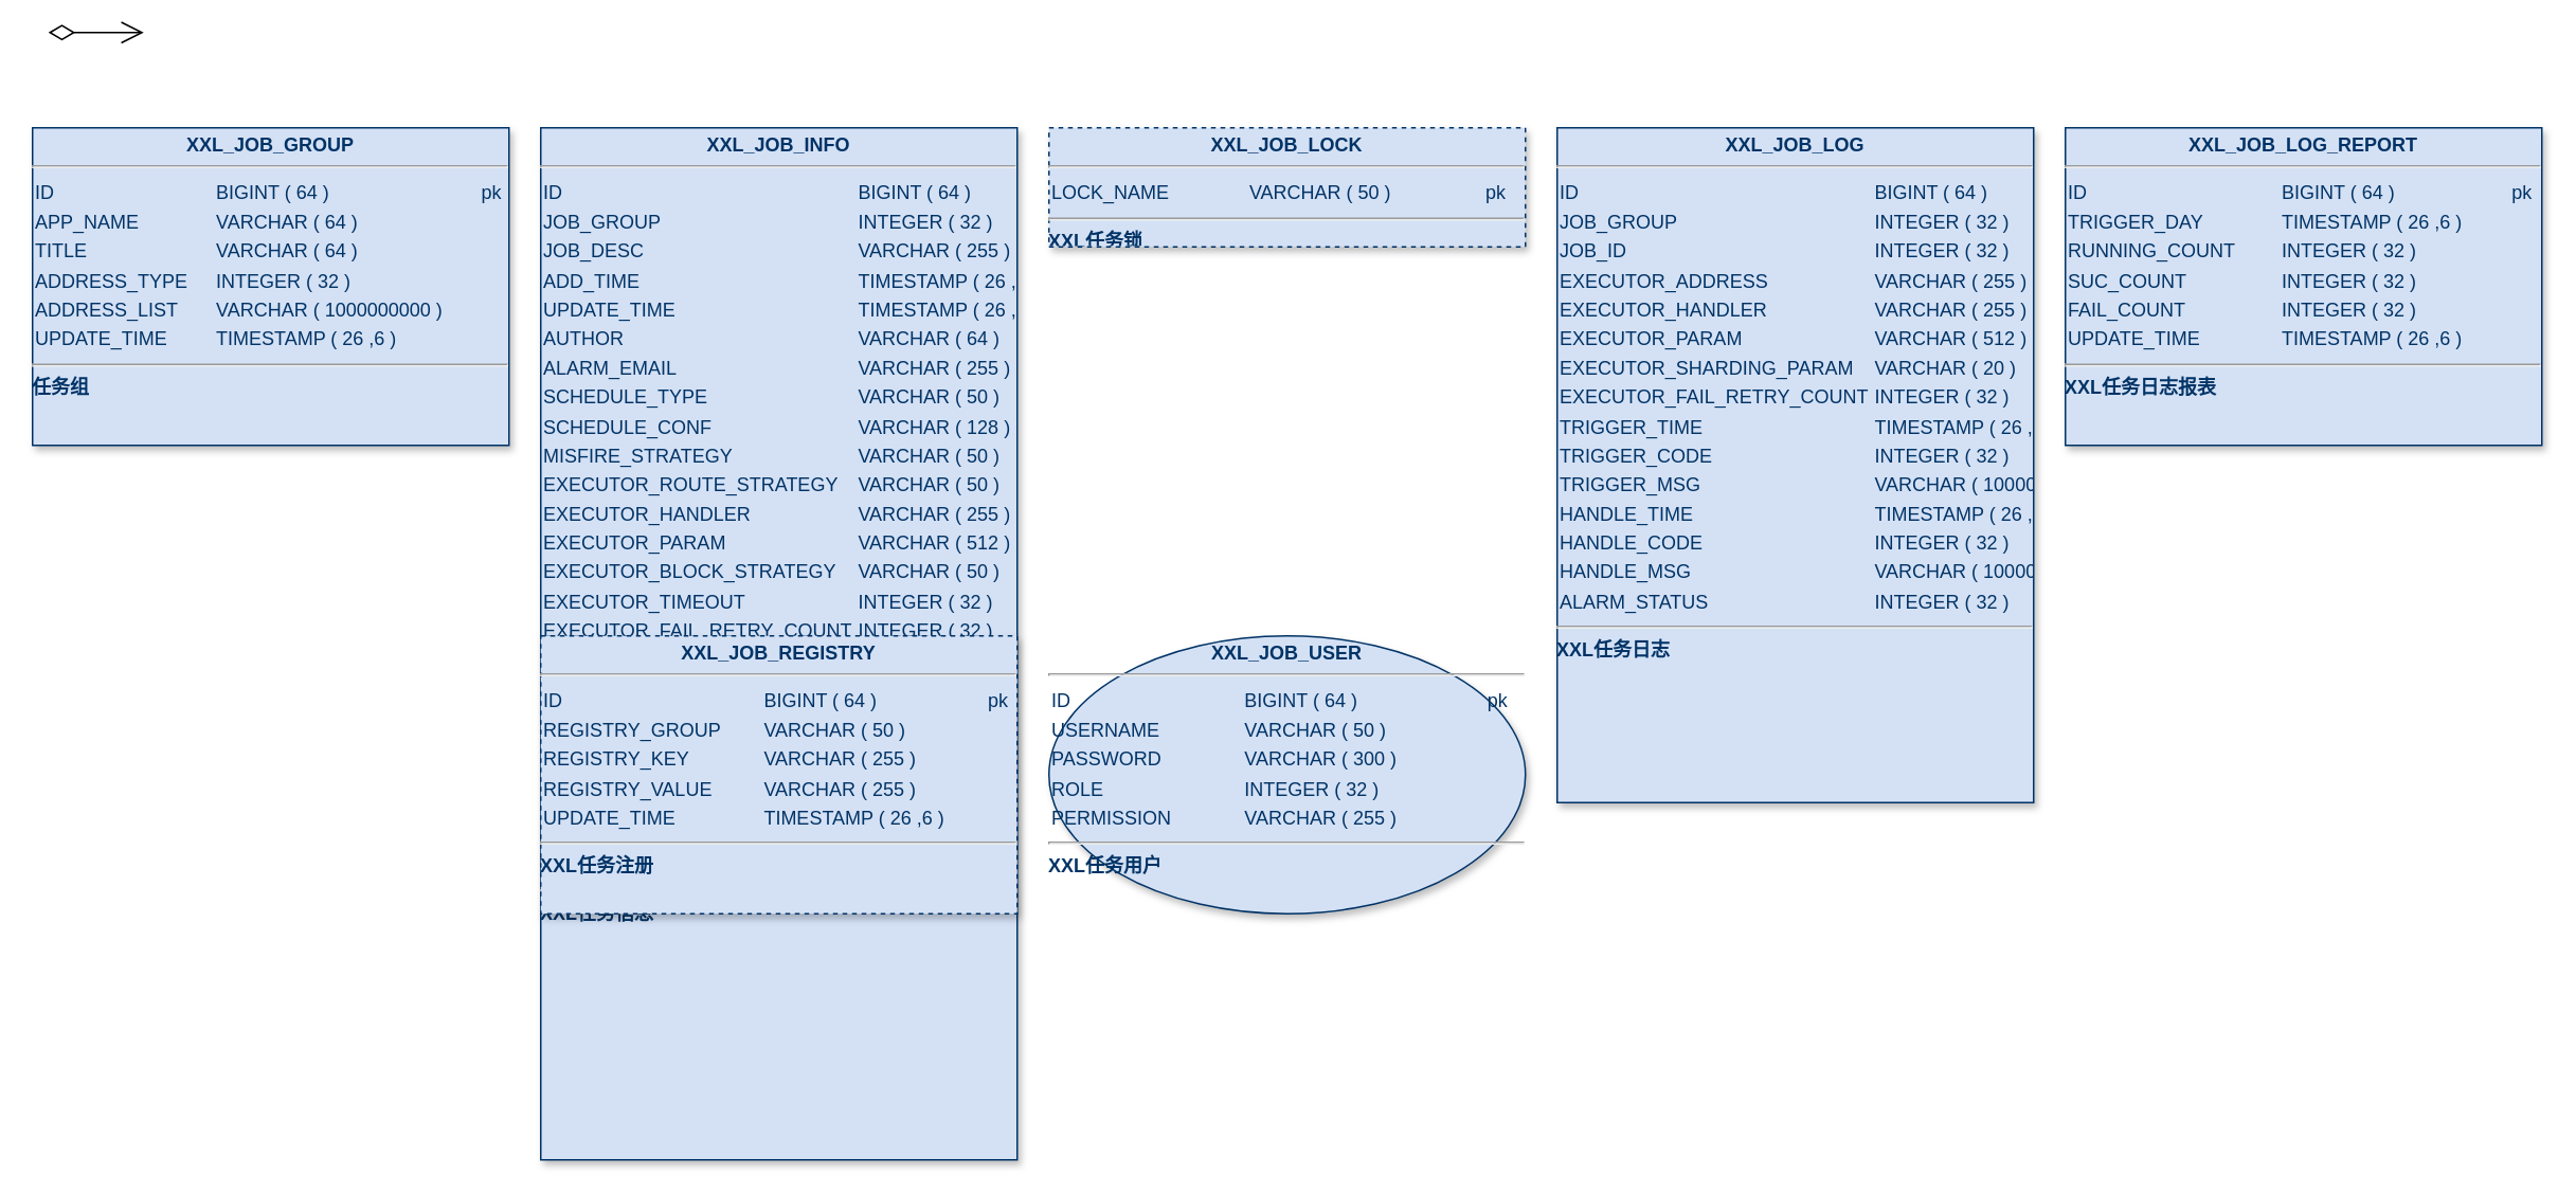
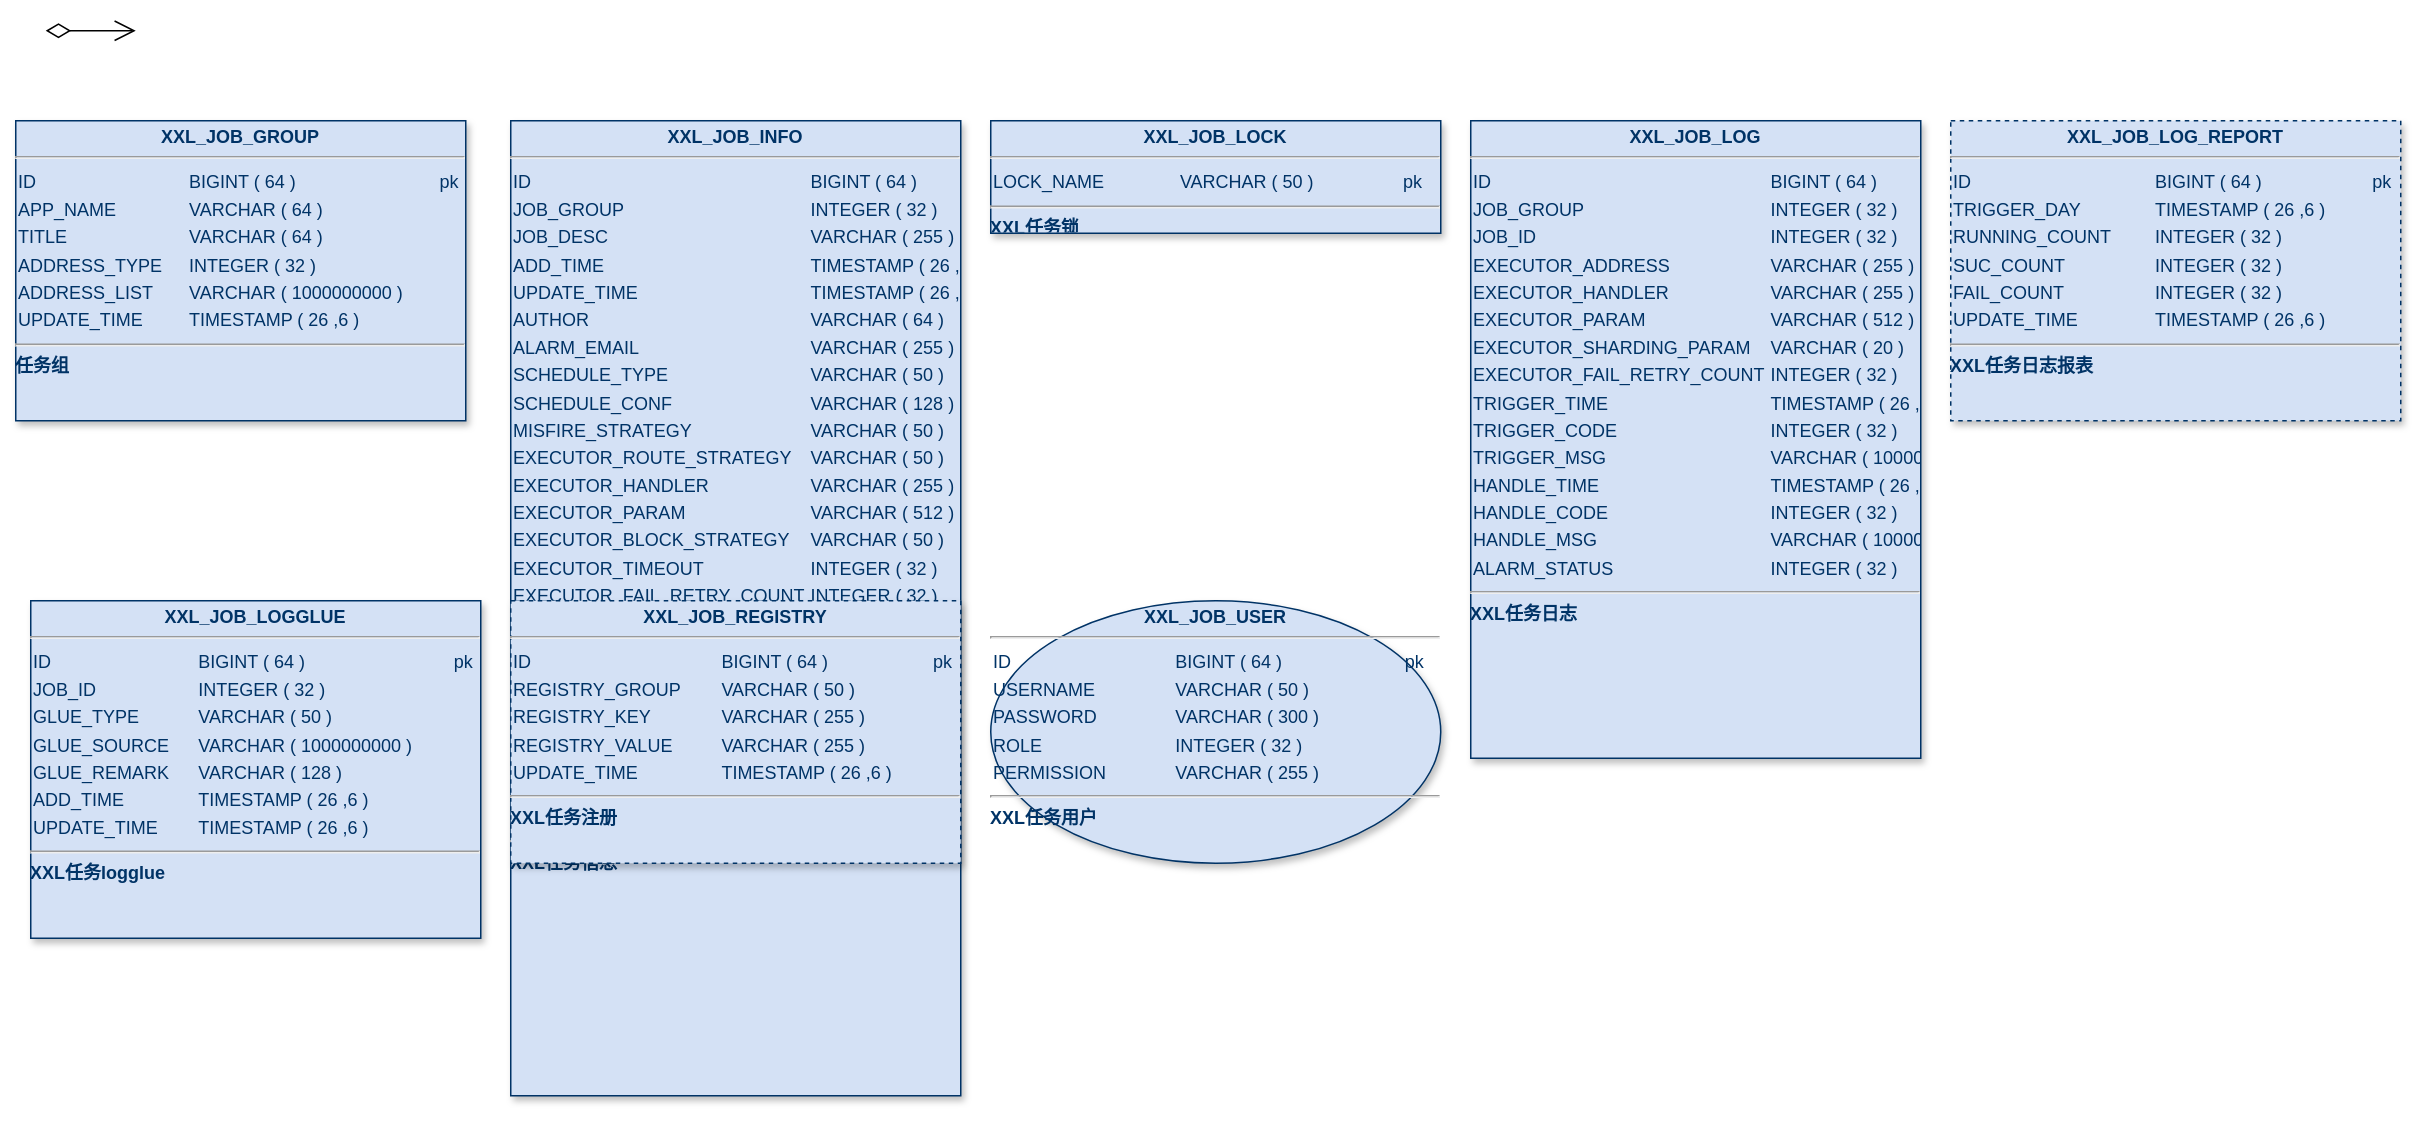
- <mxCell id="5" value="&lt;p style=&quot;margin: 0px; margin-top: 4px; text-align: center; &quot;&gt;&lt;strong&gt;XXL_JOB_LOCK&lt;/strong&gt;&lt;/p&gt; &lt;hr/&gt; &lt;table style=&quot;width:100%;font-size:1em;&quot; cellpadding=&quot;2&quot; cellspacing=&quot;0&quot;&gt; &lt;tr&gt; &lt;td&gt; LOCK_NAME &lt;/td&gt; &lt;td&gt; VARCHAR ( 50 ) &lt;/td&gt; &lt;td&gt; pk &lt;/td&gt; &lt;/tr&gt; &lt;/table&gt; &lt;hr/&gt; &lt;p style=&quot;margin: 0px; margin-top: 4px; &quot;&gt;&lt;strong&gt;XXL任务锁&lt;/strong&gt;&lt;/p&gt;" style="verticalAlign=top;align=left;overflow=fill;fontSize=12;fontFamily=Helvetica;html=1;strokeColor=#003366;shadow=1;fillColor=#D4E1F5;fontColor=#003366;dashed=1;" parent="1" vertex="1"><mxGeometry x="660" y="80" width="300" height="75" as="geometry" /></mxCell>
+ <mxCell id="5" value="&lt;p style=&quot;margin: 0px; margin-top: 4px; text-align: center; &quot;&gt;&lt;strong&gt;XXL_JOB_LOCK&lt;/strong&gt;&lt;/p&gt; &lt;hr/&gt; &lt;table style=&quot;width:100%;font-size:1em;&quot; cellpadding=&quot;2&quot; cellspacing=&quot;0&quot;&gt; &lt;tr&gt; &lt;td&gt; LOCK_NAME &lt;/td&gt; &lt;td&gt; VARCHAR ( 50 ) &lt;/td&gt; &lt;td&gt; pk &lt;/td&gt; &lt;/tr&gt; &lt;/table&gt; &lt;hr/&gt; &lt;p style=&quot;margin: 0px; margin-top: 4px; &quot;&gt;&lt;strong&gt;XXL任务锁&lt;/strong&gt;&lt;/p&gt;" style="verticalAlign=top;align=left;overflow=fill;fontSize=12;fontFamily=Helvetica;html=1;strokeColor=#003366;shadow=1;fillColor=#D4E1F5;fontColor=#003366" parent="1" vertex="1"><mxGeometry x="660" y="80" width="300" height="75" as="geometry" /></mxCell>
- <mxCell id="3" value="&lt;p style=&quot;margin: 0px; margin-top: 4px; text-align: center; &quot;&gt;&lt;strong&gt;XXL_JOB_GROUP&lt;/strong&gt;&lt;/p&gt; &lt;hr/&gt; &lt;table style=&quot;width:100%;font-size:1em;&quot; cellpadding=&quot;2&quot; cellspacing=&quot;0&quot;&gt; &lt;tr&gt; &lt;td&gt; ID &lt;/td&gt; &lt;td&gt; BIGINT ( 64 ) &lt;/td&gt; &lt;td&gt; pk &lt;/td&gt; &lt;/tr&gt; &lt;tr&gt; &lt;td&gt; APP_NAME &lt;/td&gt; &lt;td&gt; VARCHAR ( 64 ) &lt;/td&gt; &lt;td&gt; &lt;/td&gt; &lt;/tr&gt; &lt;tr&gt; &lt;td&gt; TITLE &lt;/td&gt; &lt;td&gt; VARCHAR ( 64 ) &lt;/td&gt; &lt;td&gt; &lt;/td&gt; &lt;/tr&gt; &lt;tr&gt; &lt;td&gt; ADDRESS_TYPE &lt;/td&gt; &lt;td&gt; INTEGER ( 32 ) &lt;/td&gt; &lt;td&gt; &lt;/td&gt; &lt;/tr&gt; &lt;tr&gt; &lt;td&gt; ADDRESS_LIST &lt;/td&gt; &lt;td&gt; VARCHAR ( 1000000000 ) &lt;/td&gt; &lt;td&gt; &lt;/td&gt; &lt;/tr&gt; &lt;tr&gt; &lt;td&gt; UPDATE_TIME &lt;/td&gt; &lt;td&gt; TIMESTAMP ( 26 ,6 ) &lt;/td&gt; &lt;td&gt; &lt;/td&gt; &lt;/tr&gt; &lt;/table&gt; &lt;hr/&gt; &lt;p style=&quot;margin: 0px; margin-top: 4px; &quot;&gt;&lt;strong&gt;任务组&lt;/strong&gt;&lt;/p&gt;" style="verticalAlign=top;align=left;overflow=fill;fontSize=12;fontFamily=Helvetica;html=1;strokeColor=#003366;shadow=1;fillColor=#D4E1F5;fontColor=#003366" parent="1" vertex="1"><mxGeometry x="20" y="80" width="300" height="200" as="geometry" /></mxCell>
+ <mxCell id="3" value="&lt;p style=&quot;margin: 0px; margin-top: 4px; text-align: center; &quot;&gt;&lt;strong&gt;XXL_JOB_GROUP&lt;/strong&gt;&lt;/p&gt; &lt;hr/&gt; &lt;table style=&quot;width:100%;font-size:1em;&quot; cellpadding=&quot;2&quot; cellspacing=&quot;0&quot;&gt; &lt;tr&gt; &lt;td&gt; ID &lt;/td&gt; &lt;td&gt; BIGINT ( 64 ) &lt;/td&gt; &lt;td&gt; pk &lt;/td&gt; &lt;/tr&gt; &lt;tr&gt; &lt;td&gt; APP_NAME &lt;/td&gt; &lt;td&gt; VARCHAR ( 64 ) &lt;/td&gt; &lt;td&gt; &lt;/td&gt; &lt;/tr&gt; &lt;tr&gt; &lt;td&gt; TITLE &lt;/td&gt; &lt;td&gt; VARCHAR ( 64 ) &lt;/td&gt; &lt;td&gt; &lt;/td&gt; &lt;/tr&gt; &lt;tr&gt; &lt;td&gt; ADDRESS_TYPE &lt;/td&gt; &lt;td&gt; INTEGER ( 32 ) &lt;/td&gt; &lt;td&gt; &lt;/td&gt; &lt;/tr&gt; &lt;tr&gt; &lt;td&gt; ADDRESS_LIST &lt;/td&gt; &lt;td&gt; VARCHAR ( 1000000000 ) &lt;/td&gt; &lt;td&gt; &lt;/td&gt; &lt;/tr&gt; &lt;tr&gt; &lt;td&gt; UPDATE_TIME &lt;/td&gt; &lt;td&gt; TIMESTAMP ( 26 ,6 ) &lt;/td&gt; &lt;td&gt; &lt;/td&gt; &lt;/tr&gt; &lt;/table&gt; &lt;hr/&gt; &lt;p style=&quot;margin: 0px; margin-top: 4px; &quot;&gt;&lt;strong&gt;任务组&lt;/strong&gt;&lt;/p&gt;" style="verticalAlign=top;align=left;overflow=fill;fontSize=12;fontFamily=Helvetica;html=1;strokeColor=#003366;shadow=1;fillColor=#D4E1F5;fontColor=#003366" parent="1" vertex="1"><mxGeometry x="10" y="80" width="300" height="200" as="geometry" /></mxCell>
- <mxCell id="7" value="&lt;p style=&quot;margin: 0px; margin-top: 4px; text-align: center; &quot;&gt;&lt;strong&gt;XXL_JOB_LOG_REPORT&lt;/strong&gt;&lt;/p&gt; &lt;hr/&gt; &lt;table style=&quot;width:100%;font-size:1em;&quot; cellpadding=&quot;2&quot; cellspacing=&quot;0&quot;&gt; &lt;tr&gt; &lt;td&gt; ID &lt;/td&gt; &lt;td&gt; BIGINT ( 64 ) &lt;/td&gt; &lt;td&gt; pk &lt;/td&gt; &lt;/tr&gt; &lt;tr&gt; &lt;td&gt; TRIGGER_DAY &lt;/td&gt; &lt;td&gt; TIMESTAMP ( 26 ,6 ) &lt;/td&gt; &lt;td&gt; &lt;/td&gt; &lt;/tr&gt; &lt;tr&gt; &lt;td&gt; RUNNING_COUNT &lt;/td&gt; &lt;td&gt; INTEGER ( 32 ) &lt;/td&gt; &lt;td&gt; &lt;/td&gt; &lt;/tr&gt; &lt;tr&gt; &lt;td&gt; SUC_COUNT &lt;/td&gt; &lt;td&gt; INTEGER ( 32 ) &lt;/td&gt; &lt;td&gt; &lt;/td&gt; &lt;/tr&gt; &lt;tr&gt; &lt;td&gt; FAIL_COUNT &lt;/td&gt; &lt;td&gt; INTEGER ( 32 ) &lt;/td&gt; &lt;td&gt; &lt;/td&gt; &lt;/tr&gt; &lt;tr&gt; &lt;td&gt; UPDATE_TIME &lt;/td&gt; &lt;td&gt; TIMESTAMP ( 26 ,6 ) &lt;/td&gt; &lt;td&gt; &lt;/td&gt; &lt;/tr&gt; &lt;/table&gt; &lt;hr/&gt; &lt;p style=&quot;margin: 0px; margin-top: 4px; &quot;&gt;&lt;strong&gt;XXL任务日志报表&lt;/strong&gt;&lt;/p&gt;" style="verticalAlign=top;align=left;overflow=fill;fontSize=12;fontFamily=Helvetica;html=1;strokeColor=#003366;shadow=1;fillColor=#D4E1F5;fontColor=#003366" parent="1" vertex="1"><mxGeometry x="1300" y="80" width="300" height="200" as="geometry" /></mxCell>
+ <mxCell id="7" value="&lt;p style=&quot;margin: 0px; margin-top: 4px; text-align: center; &quot;&gt;&lt;strong&gt;XXL_JOB_LOG_REPORT&lt;/strong&gt;&lt;/p&gt; &lt;hr/&gt; &lt;table style=&quot;width:100%;font-size:1em;&quot; cellpadding=&quot;2&quot; cellspacing=&quot;0&quot;&gt; &lt;tr&gt; &lt;td&gt; ID &lt;/td&gt; &lt;td&gt; BIGINT ( 64 ) &lt;/td&gt; &lt;td&gt; pk &lt;/td&gt; &lt;/tr&gt; &lt;tr&gt; &lt;td&gt; TRIGGER_DAY &lt;/td&gt; &lt;td&gt; TIMESTAMP ( 26 ,6 ) &lt;/td&gt; &lt;td&gt; &lt;/td&gt; &lt;/tr&gt; &lt;tr&gt; &lt;td&gt; RUNNING_COUNT &lt;/td&gt; &lt;td&gt; INTEGER ( 32 ) &lt;/td&gt; &lt;td&gt; &lt;/td&gt; &lt;/tr&gt; &lt;tr&gt; &lt;td&gt; SUC_COUNT &lt;/td&gt; &lt;td&gt; INTEGER ( 32 ) &lt;/td&gt; &lt;td&gt; &lt;/td&gt; &lt;/tr&gt; &lt;tr&gt; &lt;td&gt; FAIL_COUNT &lt;/td&gt; &lt;td&gt; INTEGER ( 32 ) &lt;/td&gt; &lt;td&gt; &lt;/td&gt; &lt;/tr&gt; &lt;tr&gt; &lt;td&gt; UPDATE_TIME &lt;/td&gt; &lt;td&gt; TIMESTAMP ( 26 ,6 ) &lt;/td&gt; &lt;td&gt; &lt;/td&gt; &lt;/tr&gt; &lt;/table&gt; &lt;hr/&gt; &lt;p style=&quot;margin: 0px; margin-top: 4px; &quot;&gt;&lt;strong&gt;XXL任务日志报表&lt;/strong&gt;&lt;/p&gt;" style="verticalAlign=top;align=left;overflow=fill;fontSize=12;fontFamily=Helvetica;html=1;strokeColor=#003366;shadow=1;fillColor=#D4E1F5;fontColor=#003366;dashed=1;" parent="1" vertex="1"><mxGeometry x="1300" y="80" width="300" height="200" as="geometry" /></mxCell>
+ <mxCell id="8" value="&lt;p style=&quot;margin: 0px; margin-top: 4px; text-align: center; &quot;&gt;&lt;strong&gt;XXL_JOB_LOGGLUE&lt;/strong&gt;&lt;/p&gt; &lt;hr/&gt; &lt;table style=&quot;width:100%;font-size:1em;&quot; cellpadding=&quot;2&quot; cellspacing=&quot;0&quot;&gt; &lt;tr&gt; &lt;td&gt; ID &lt;/td&gt; &lt;td&gt; BIGINT ( 64 ) &lt;/td&gt; &lt;td&gt; pk &lt;/td&gt; &lt;/tr&gt; &lt;tr&gt; &lt;td&gt; JOB_ID &lt;/td&gt; &lt;td&gt; INTEGER ( 32 ) &lt;/td&gt; &lt;td&gt; &lt;/td&gt; &lt;/tr&gt; &lt;tr&gt; &lt;td&gt; GLUE_TYPE &lt;/td&gt; &lt;td&gt; VARCHAR ( 50 ) &lt;/td&gt; &lt;td&gt; &lt;/td&gt; &lt;/tr&gt; &lt;tr&gt; &lt;td&gt; GLUE_SOURCE &lt;/td&gt; &lt;td&gt; VARCHAR ( 1000000000 ) &lt;/td&gt; &lt;td&gt; &lt;/td&gt; &lt;/tr&gt; &lt;tr&gt; &lt;td&gt; GLUE_REMARK &lt;/td&gt; &lt;td&gt; VARCHAR ( 128 ) &lt;/td&gt; &lt;td&gt; &lt;/td&gt; &lt;/tr&gt; &lt;tr&gt; &lt;td&gt; ADD_TIME &lt;/td&gt; &lt;td&gt; TIMESTAMP ( 26 ,6 ) &lt;/td&gt; &lt;td&gt; &lt;/td&gt; &lt;/tr&gt; &lt;tr&gt; &lt;td&gt; UPDATE_TIME &lt;/td&gt; &lt;td&gt; TIMESTAMP ( 26 ,6 ) &lt;/td&gt; &lt;td&gt; &lt;/td&gt; &lt;/tr&gt; &lt;/table&gt; &lt;hr/&gt; &lt;p style=&quot;margin: 0px; margin-top: 4px; &quot;&gt;&lt;strong&gt;XXL任务logglue&lt;/strong&gt;&lt;/p&gt;" style="verticalAlign=top;align=left;overflow=fill;fontSize=12;fontFamily=Helvetica;html=1;strokeColor=#003366;shadow=1;fillColor=#D4E1F5;fontColor=#003366" parent="1" vertex="1"><mxGeometry x="20" y="400" width="300" height="225" as="geometry" /></mxCell>
